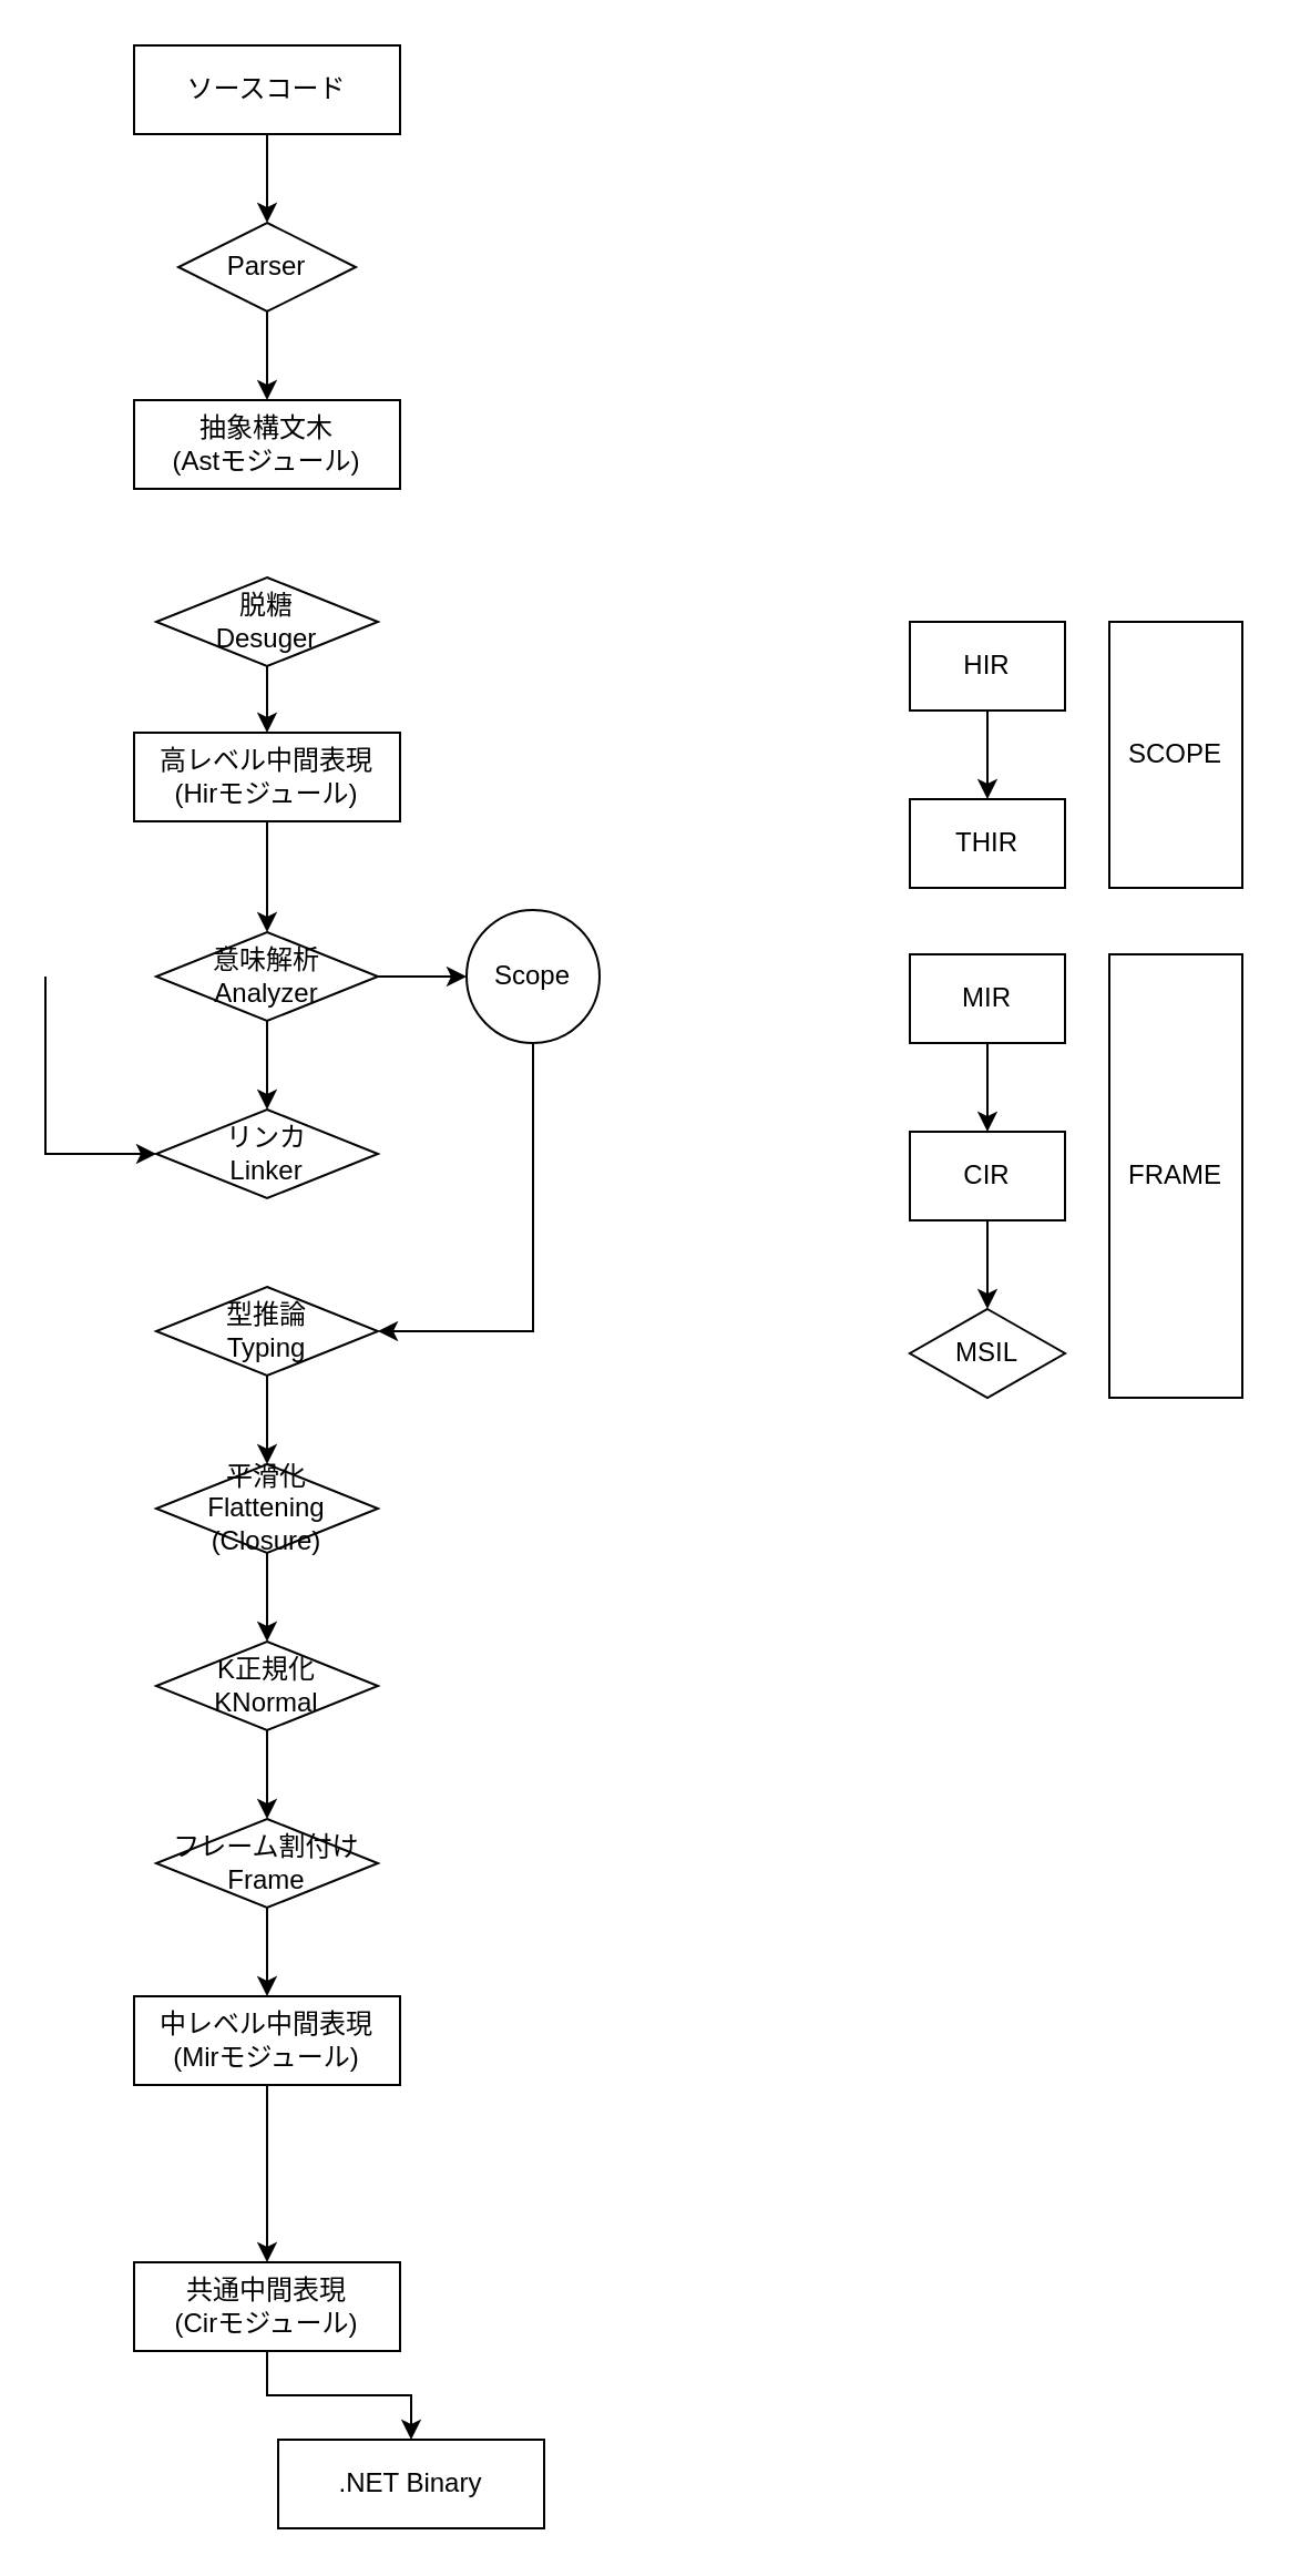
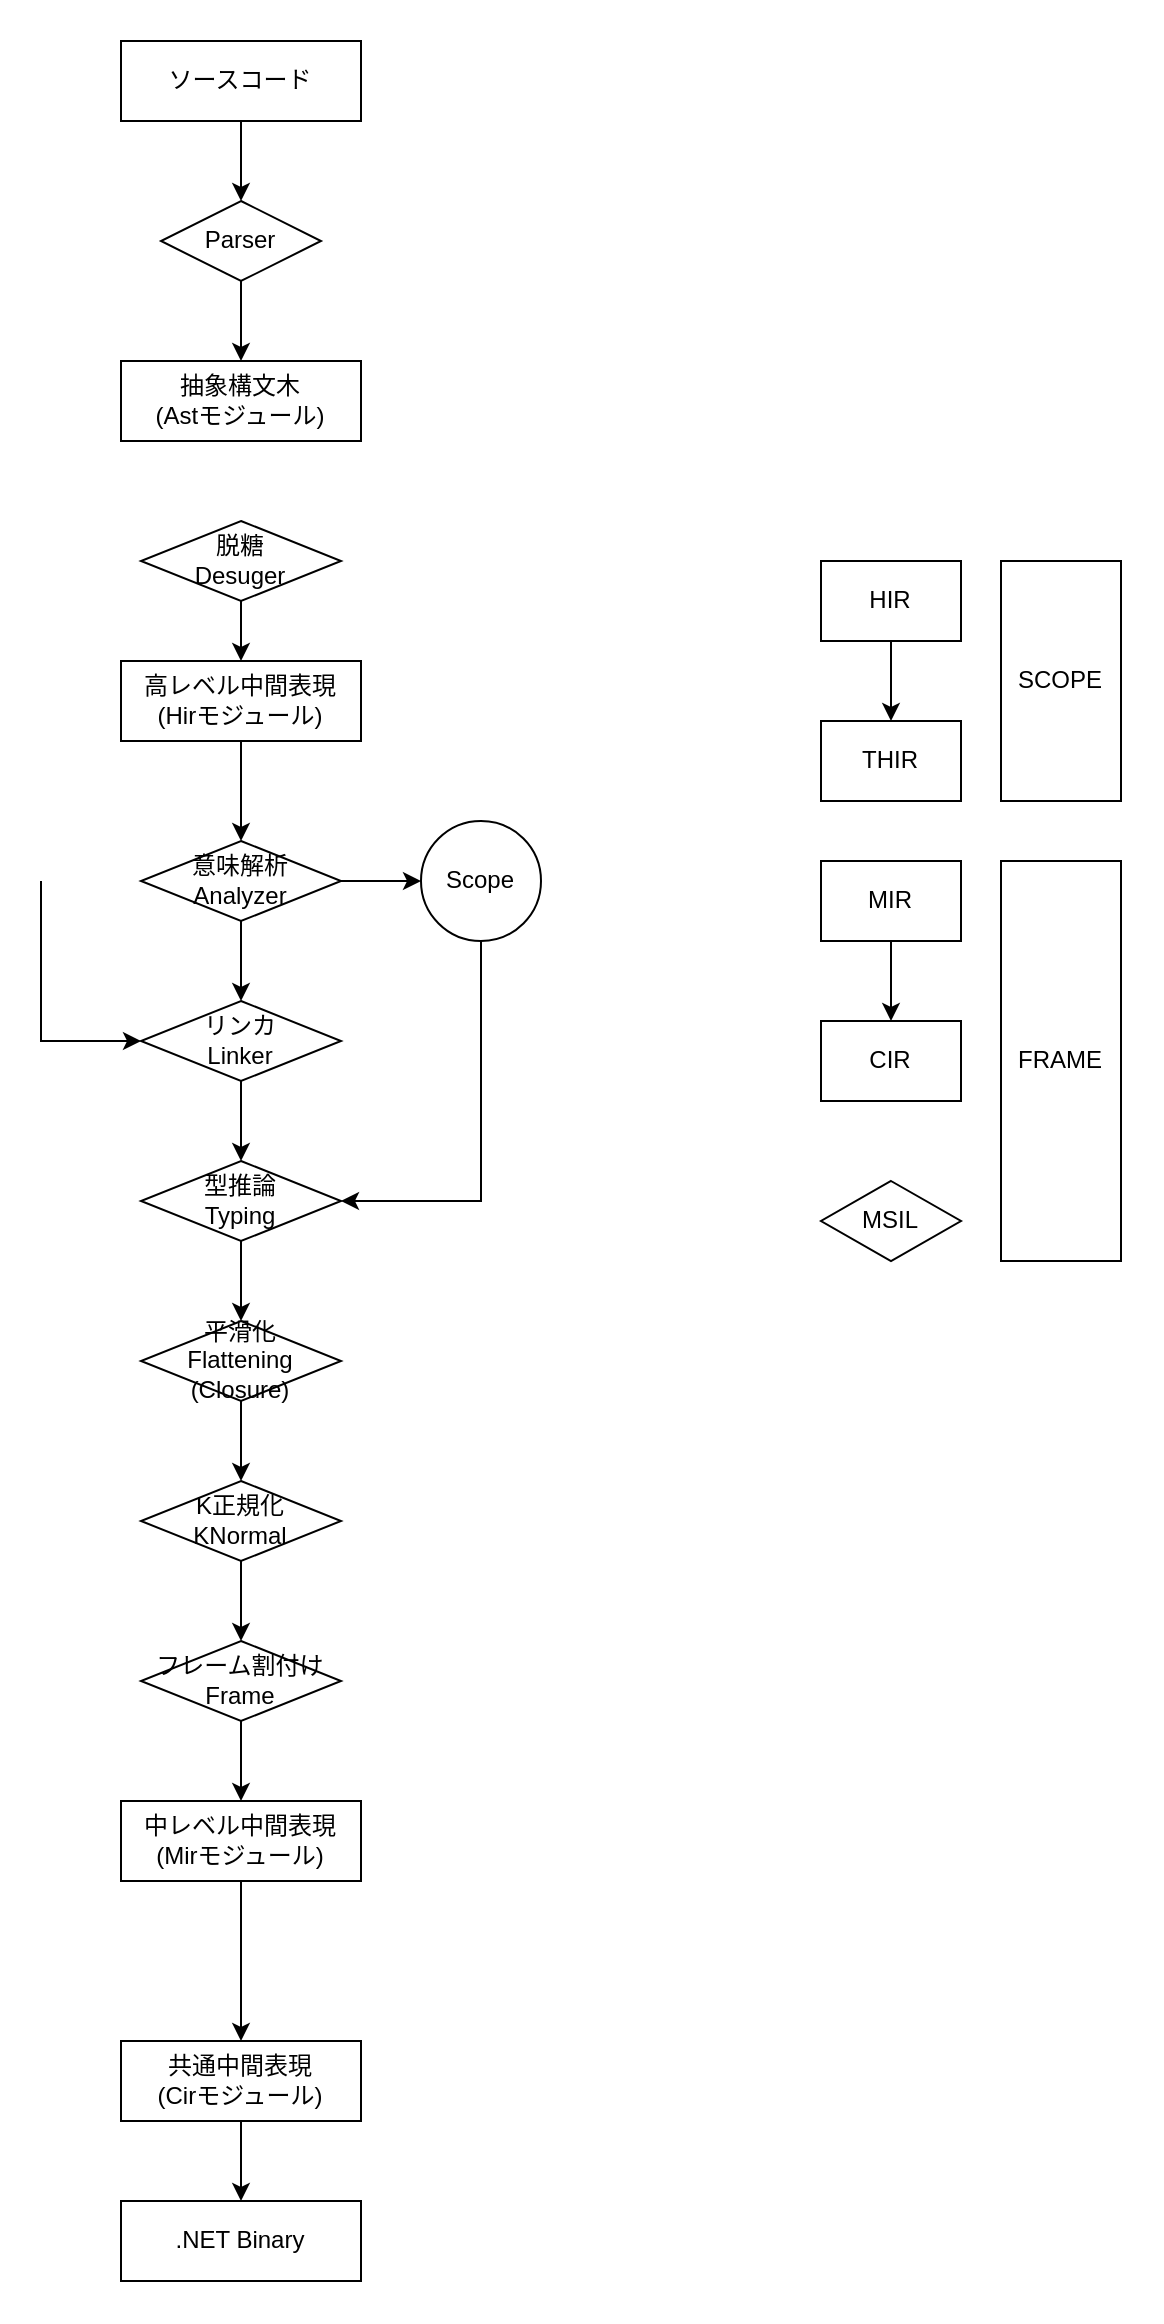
+ <mxCell id="37" style="edgeStyle=orthogonalEdgeStyle;rounded=0;orthogonalLoop=1;jettySize=auto;html=1;" edge="1" parent="1" source="38" target="15"><mxGeometry relative="1" as="geometry" /></mxCell>
- <mxCell id="34" style="edgeStyle=orthogonalEdgeStyle;rounded=0;orthogonalLoop=1;jettySize=auto;html=1;" parent="1" source="35" target="36" edge="1"><mxGeometry relative="1" as="geometry" /></mxCell>
- <mxCell id="4" value=".NET Binary" style="rounded=0;whiteSpace=wrap;html=1;" parent="1" vertex="1"><mxGeometry x="125" y="1100" width="120" height="40" as="geometry" /></mxCell>
+ <mxCell id="4" value=".NET Binary" style="rounded=0;whiteSpace=wrap;html=1;" parent="1" vertex="1"><mxGeometry x="60" y="1100" width="120" height="40" as="geometry" /></mxCell>
